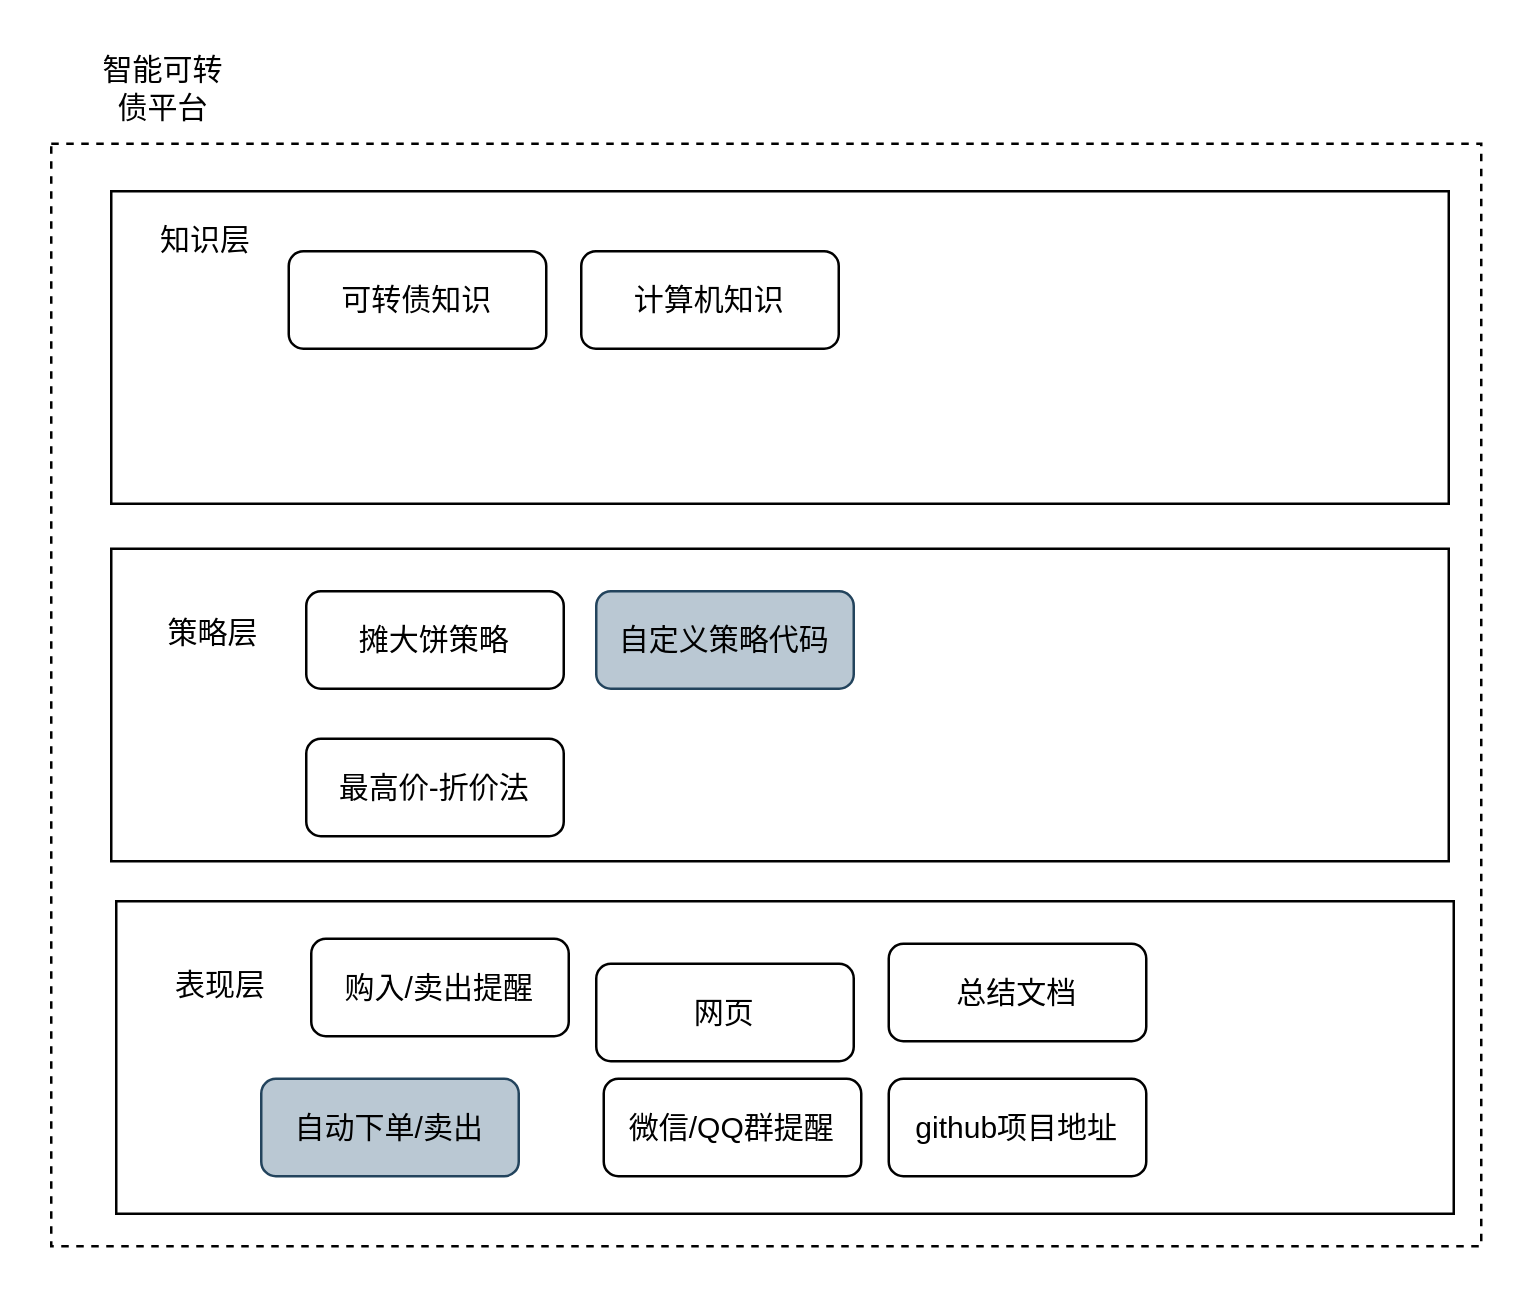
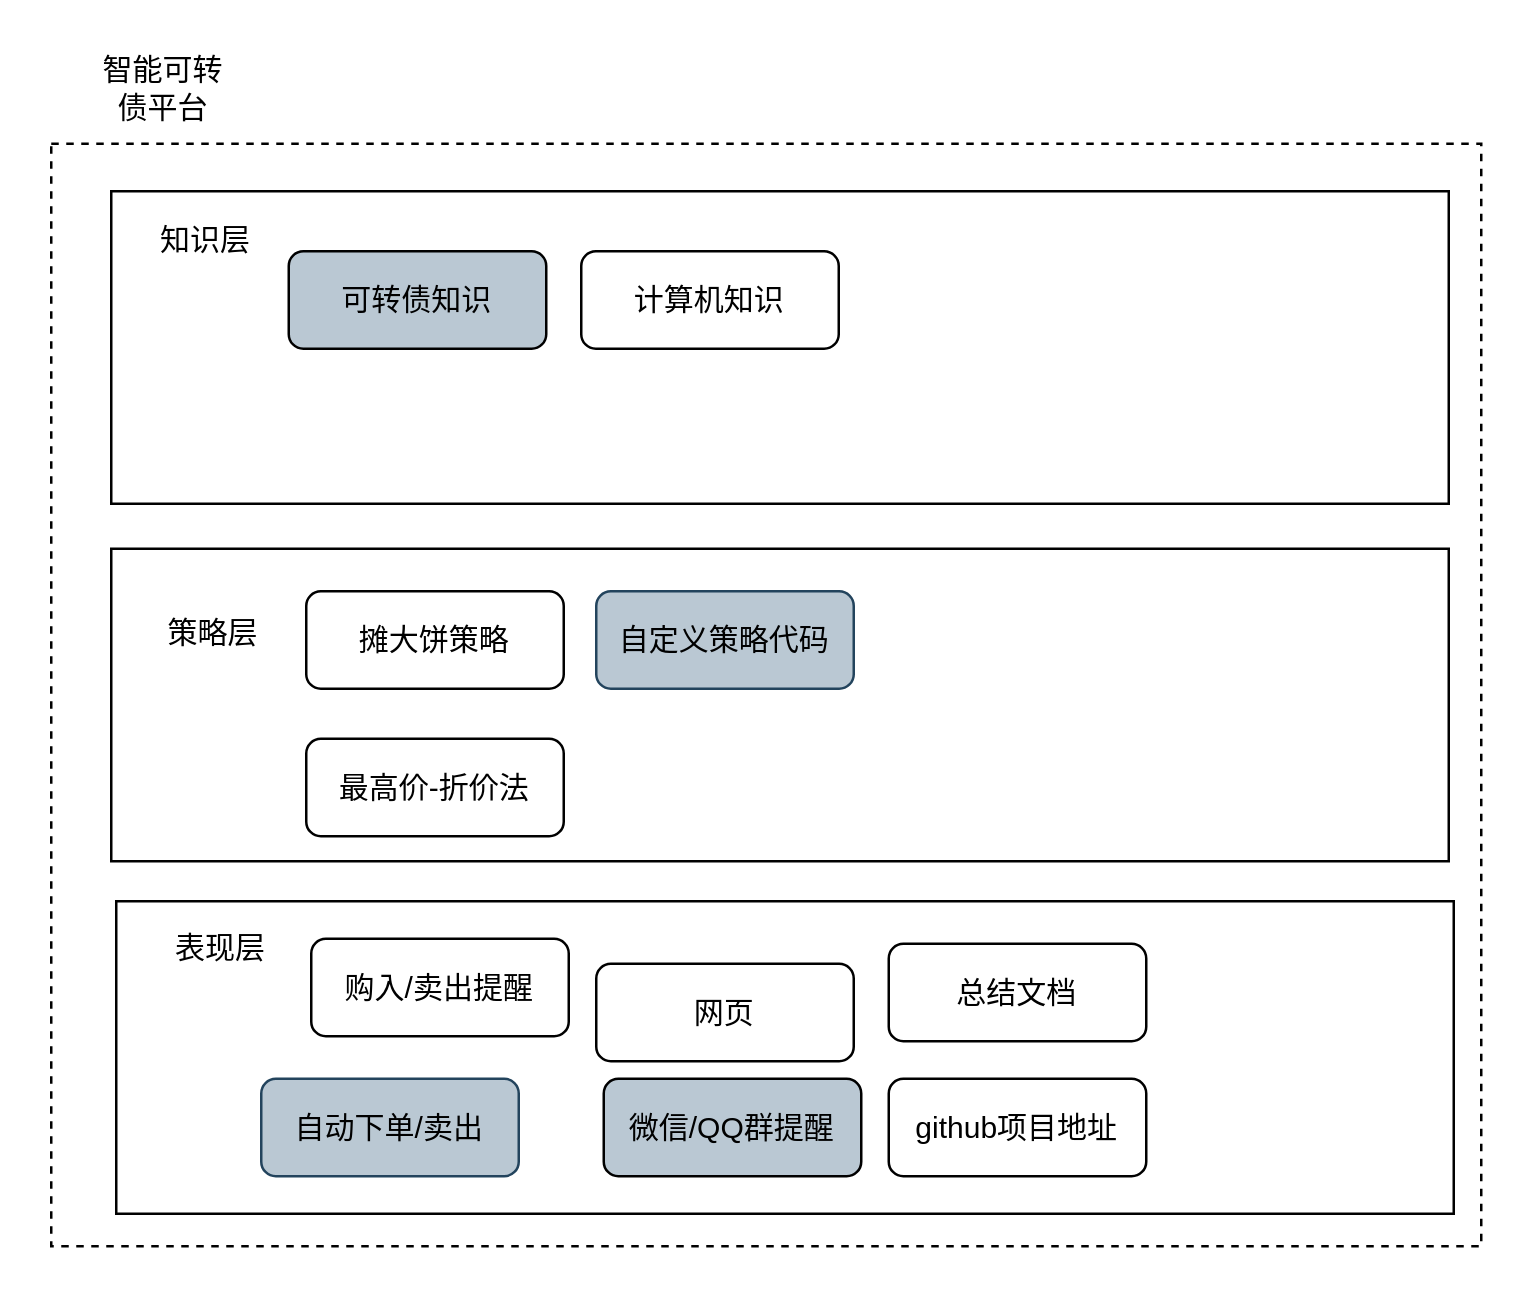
- <mxCell id="12" value="可转债知识" style="rounded=1;whiteSpace=wrap;html=1;" vertex="1" parent="1"><mxGeometry x="115" y="100" width="103" height="39" as="geometry" /></mxCell>
+ <mxCell id="12" value="可转债知识" style="rounded=1;whiteSpace=wrap;html=1;fillColor=#bac8d3;" vertex="1" parent="1"><mxGeometry x="115" y="100" width="103" height="39" as="geometry" /></mxCell>
- <mxCell id="9" value="表现层" style="text;html=1;strokeColor=none;fillColor=none;align=center;verticalAlign=middle;whiteSpace=wrap;rounded=0;" vertex="1" parent="1"><mxGeometry x="58" y="379" width="60" height="30" as="geometry" /></mxCell>
+ <mxCell id="9" value="表现层" style="text;html=1;strokeColor=none;fillColor=none;align=center;verticalAlign=middle;whiteSpace=wrap;rounded=0;" vertex="1" parent="1"><mxGeometry x="58" y="364" width="60" height="30" as="geometry" /></mxCell>
- <mxCell id="18" value="微信/QQ群提醒" style="rounded=1;whiteSpace=wrap;html=1;" vertex="1" parent="1"><mxGeometry x="241" y="431" width="103" height="39" as="geometry" /></mxCell>
+ <mxCell id="18" value="微信/QQ群提醒" style="rounded=1;whiteSpace=wrap;html=1;fillColor=#bac8d3;" vertex="1" parent="1"><mxGeometry x="241" y="431" width="103" height="39" as="geometry" /></mxCell>
